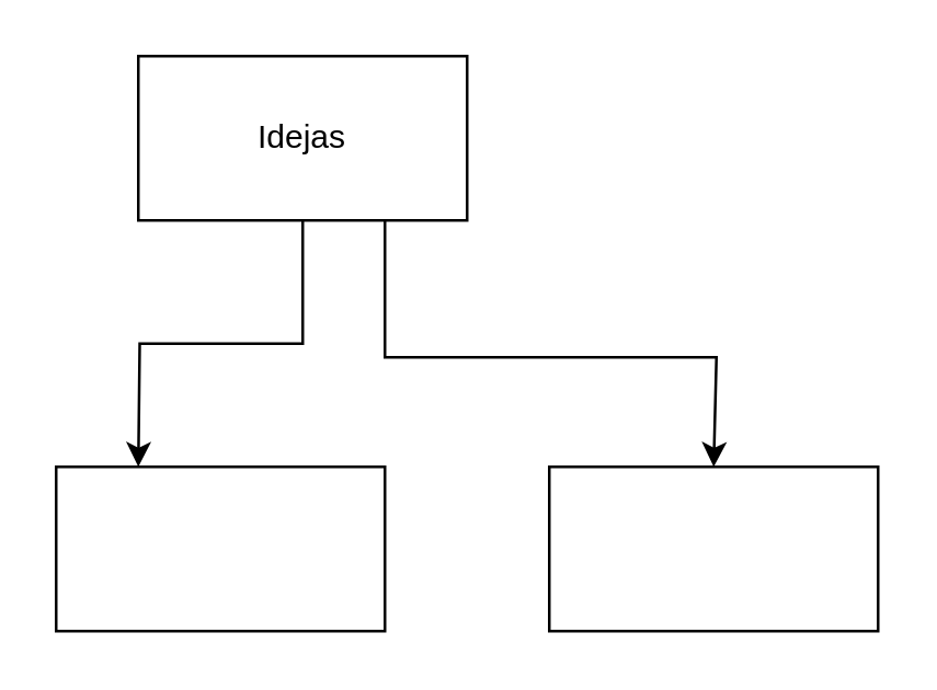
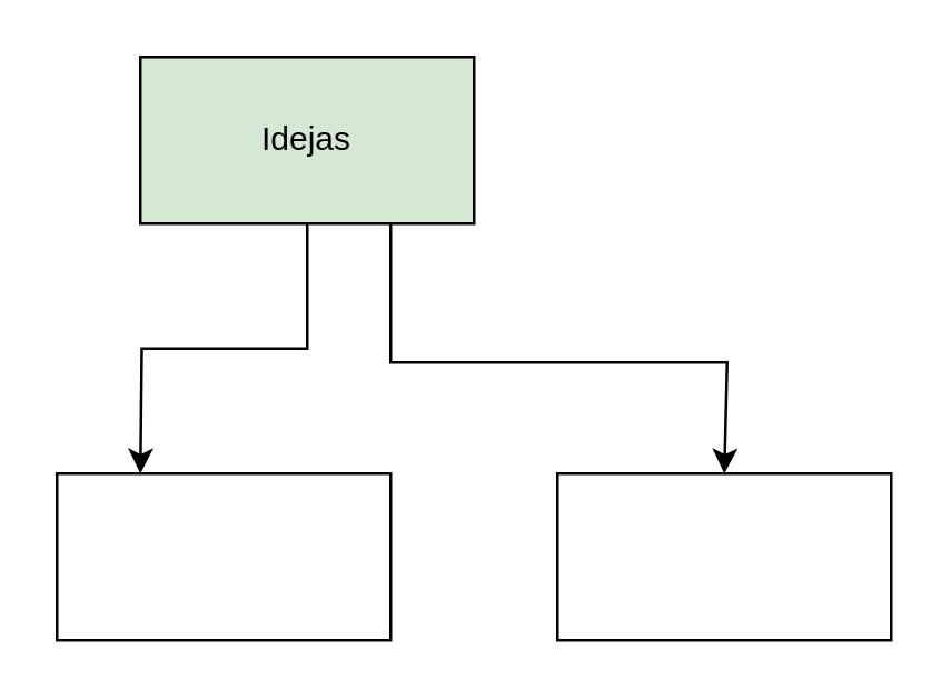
- <mxCell id="4" value="Idejas" style="rounded=0;whiteSpace=wrap;html=1;" vertex="1" parent="1"><mxGeometry x="50" y="20" width="120" height="60" as="geometry" /></mxCell>
+ <mxCell id="4" value="Idejas" style="rounded=0;whiteSpace=wrap;html=1;fillColor=#d5e8d4;" vertex="1" parent="1"><mxGeometry x="50" y="20" width="120" height="60" as="geometry" /></mxCell>
